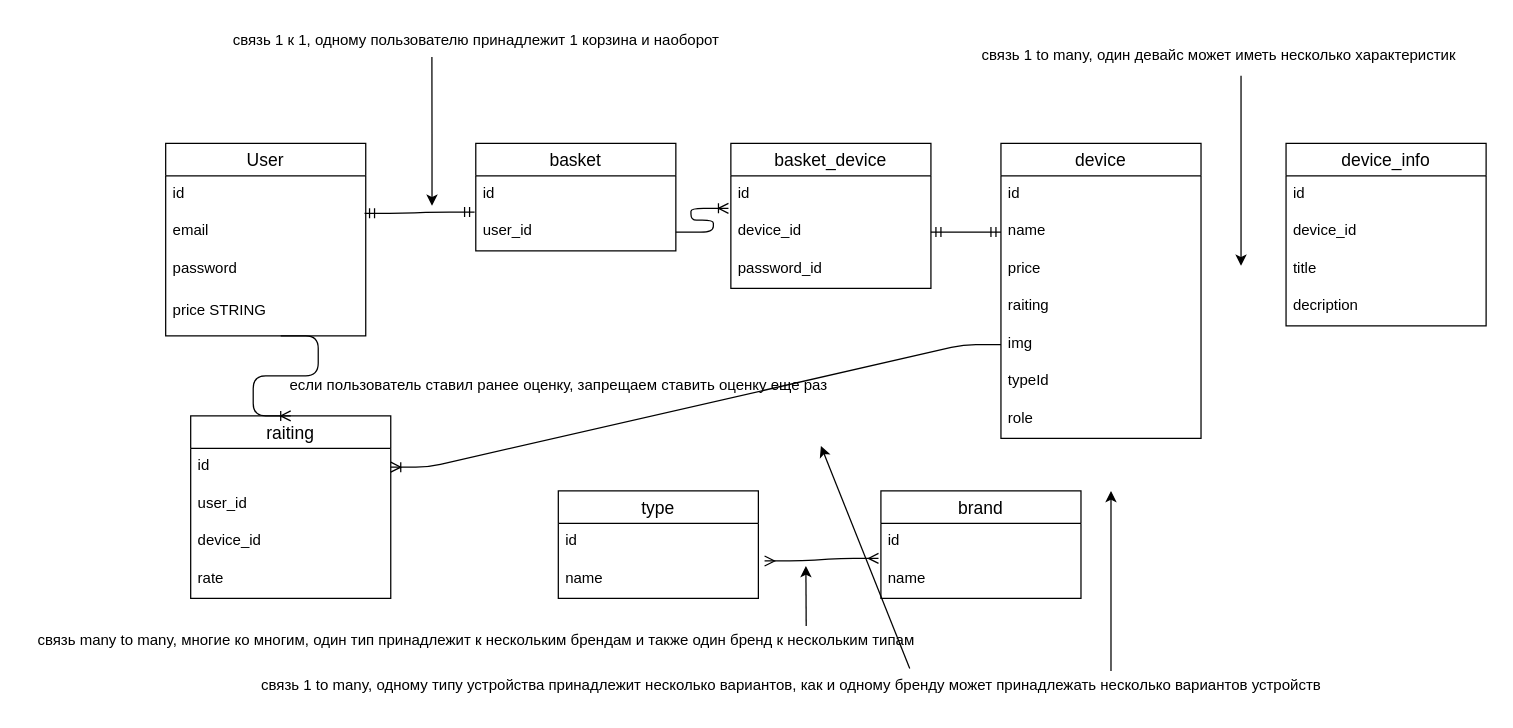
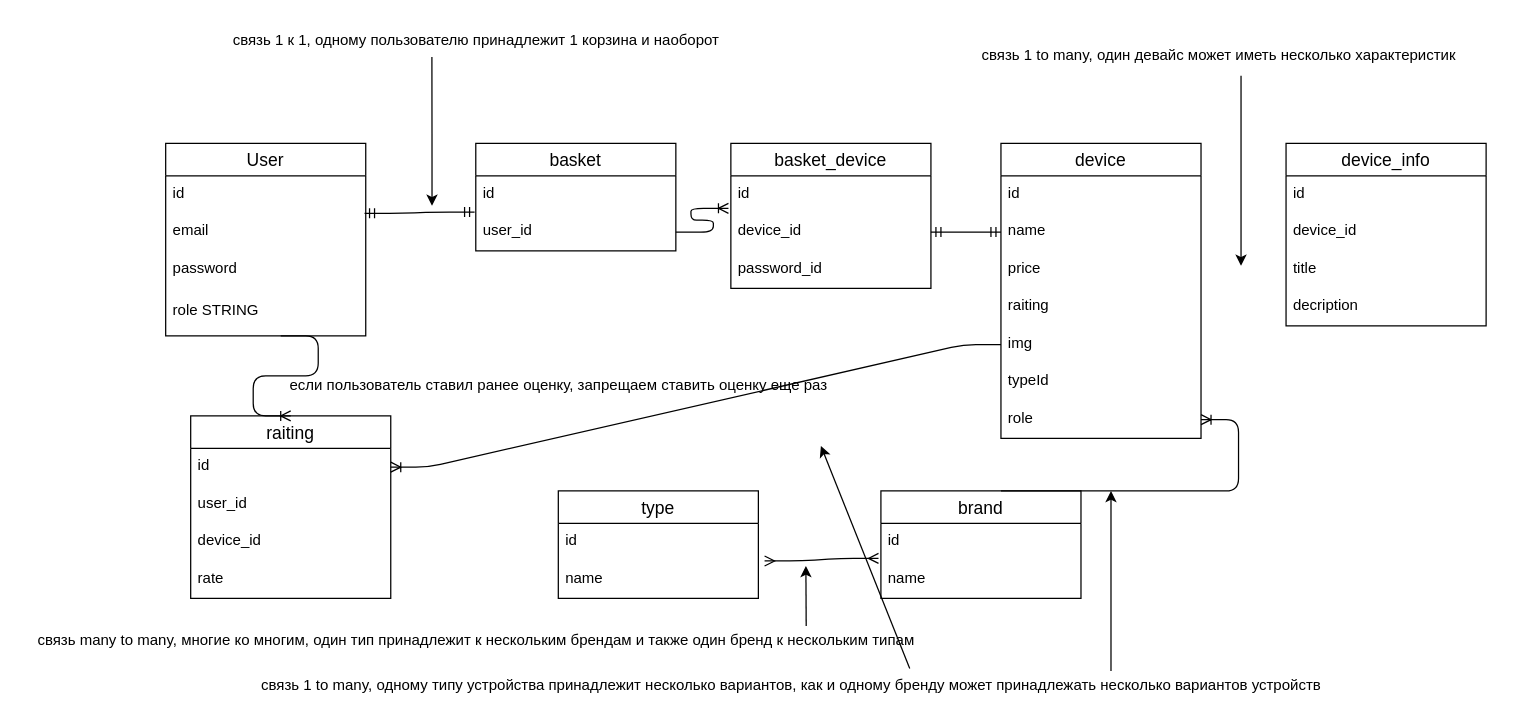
- <mxCell id="6" value="price STRING" style="text;strokeColor=none;fillColor=none;spacingLeft=4;spacingRight=4;overflow=hidden;rotatable=0;points=[[0,0.5],[1,0.5]];portConstraint=eastwest;fontSize=12;" vertex="1" parent="2"><mxGeometry y="120" width="160" height="34" as="geometry" /></mxCell>
+ <mxCell id="6" value="role STRING" style="text;strokeColor=none;fillColor=none;spacingLeft=4;spacingRight=4;overflow=hidden;rotatable=0;points=[[0,0.5],[1,0.5]];portConstraint=eastwest;fontSize=12;" vertex="1" parent="2"><mxGeometry y="120" width="160" height="34" as="geometry" /></mxCell>
+ <mxCell id="30" value="" style="edgeStyle=entityRelationEdgeStyle;fontSize=12;html=1;endArrow=ERoneToMany;exitX=0.6;exitY=0;exitDx=0;exitDy=0;exitPerimeter=0;" edge="1" parent="1" source="24" target="20"><mxGeometry width="100" height="100" relative="1" as="geometry"><mxPoint x="698" y="380" as="sourcePoint" /><mxPoint x="740" y="317" as="targetPoint" /></mxGeometry></mxCell>
